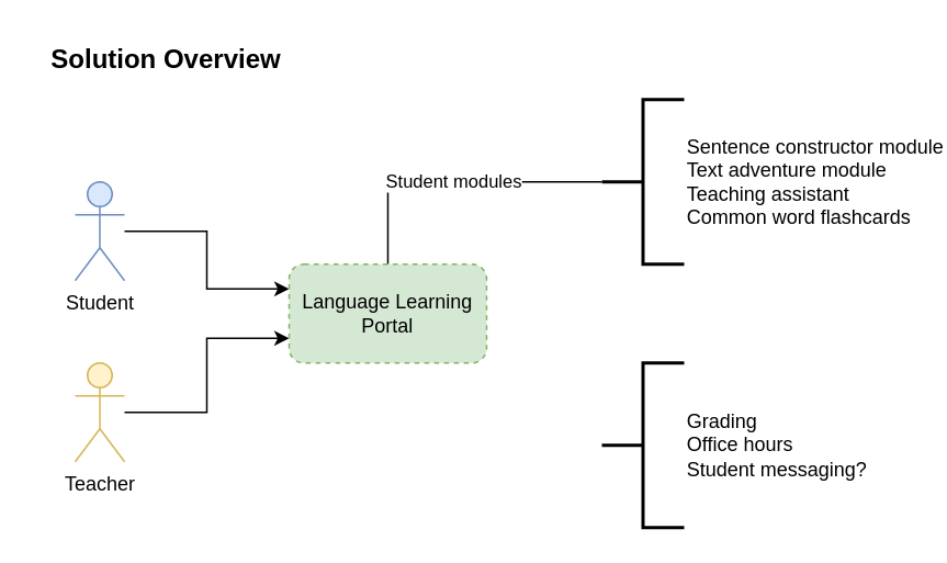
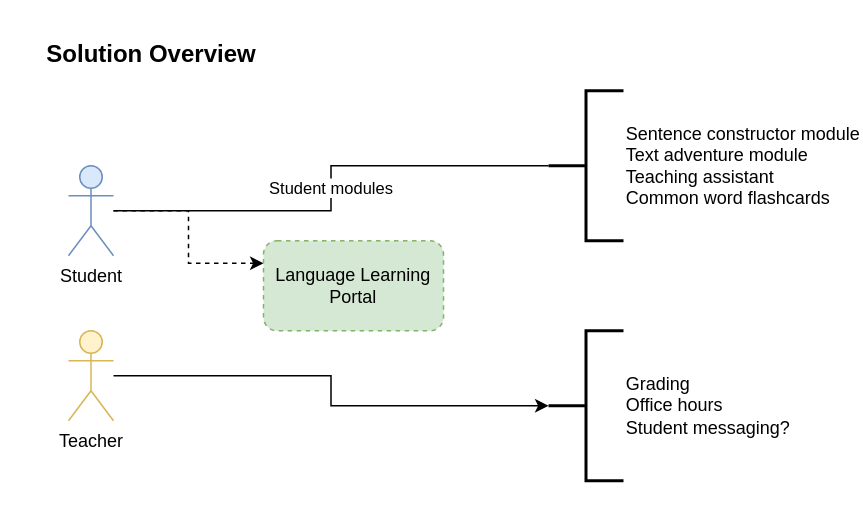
- <mxCell id="6" value="Student modules" style="edgeStyle=orthogonalEdgeStyle;rounded=0;orthogonalLoop=1;jettySize=auto;html=1;entryX=0.5;entryY=0;entryDx=0;entryDy=0;endArrow=none;startFill=0;" edge="1" parent="1" source="7" target="8"><mxGeometry relative="1" as="geometry" /></mxCell>
+ <mxCell id="6" value="Student modules" style="edgeStyle=orthogonalEdgeStyle;rounded=0;orthogonalLoop=1;jettySize=auto;html=1;endArrow=none;startFill=0;" edge="1" parent="1" source="7" target="3"><mxGeometry relative="1" as="geometry" /></mxCell>
- <mxCell id="2" style="edgeStyle=orthogonalEdgeStyle;rounded=0;orthogonalLoop=1;jettySize=auto;html=1;entryX=0;entryY=0.25;entryDx=0;entryDy=0;" edge="1" parent="1" source="3" target="8"><mxGeometry relative="1" as="geometry" /></mxCell>
+ <mxCell id="2" style="edgeStyle=orthogonalEdgeStyle;rounded=0;orthogonalLoop=1;jettySize=auto;html=1;entryX=0;entryY=0.25;entryDx=0;entryDy=0;dashed=1;" edge="1" parent="1" source="3" target="8"><mxGeometry relative="1" as="geometry" /></mxCell>
- <mxCell id="4" style="edgeStyle=orthogonalEdgeStyle;rounded=0;orthogonalLoop=1;jettySize=auto;html=1;entryX=0;entryY=0.75;entryDx=0;entryDy=0;" edge="1" parent="1" source="5" target="8"><mxGeometry relative="1" as="geometry" /></mxCell>
+ <mxCell id="4" style="edgeStyle=orthogonalEdgeStyle;rounded=0;orthogonalLoop=1;jettySize=auto;html=1;" edge="1" parent="1" source="5" target="9"><mxGeometry relative="1" as="geometry" /></mxCell>
